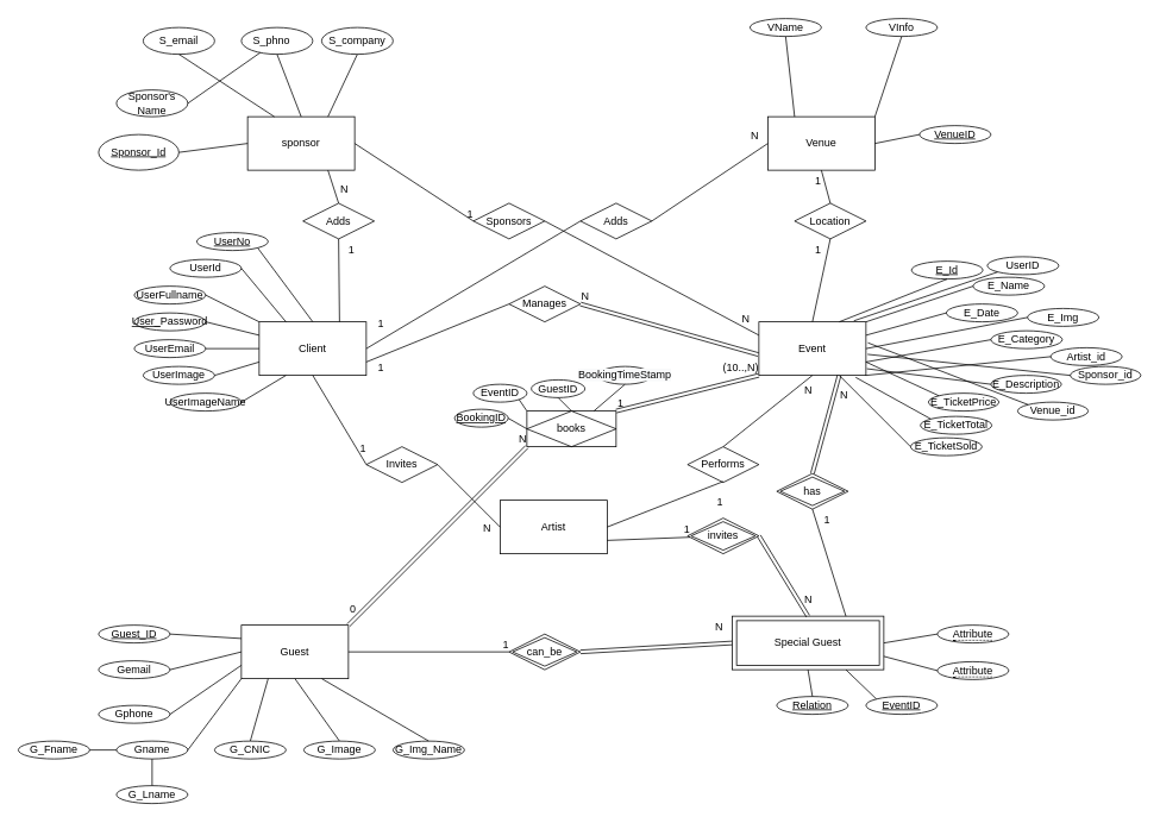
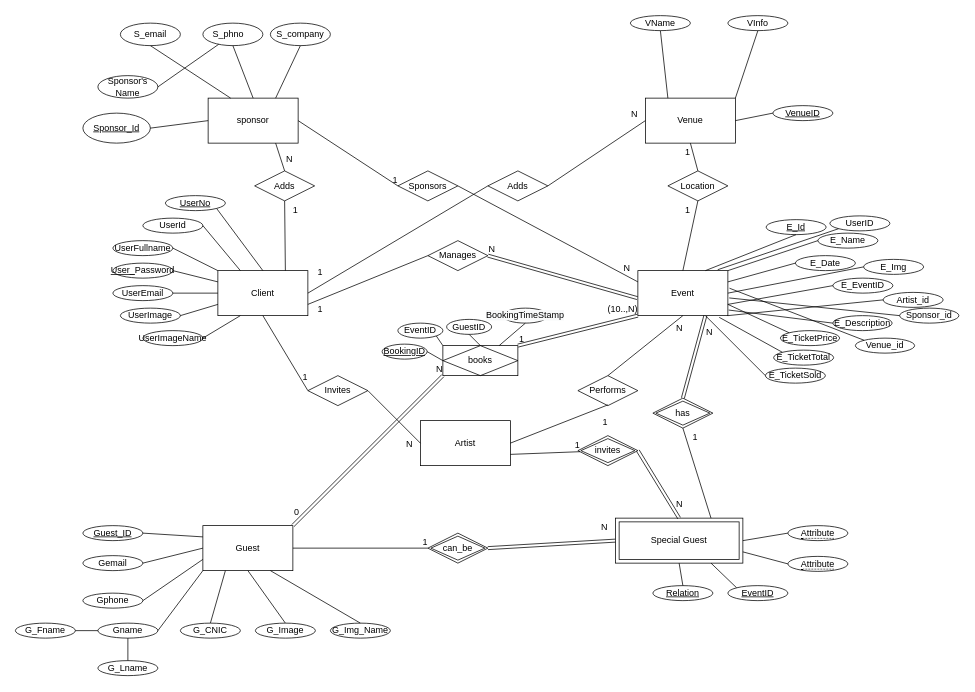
- <mxCell id="74" value="E_Category" style="ellipse;whiteSpace=wrap;html=1;align=center;" parent="1" vertex="1"><mxGeometry x="1110" y="370" width="80" height="20" as="geometry" /></mxCell>
+ <mxCell id="74" value="E_EventID" style="ellipse;whiteSpace=wrap;html=1;align=center;" parent="1" vertex="1"><mxGeometry x="1110" y="370" width="80" height="20" as="geometry" /></mxCell>
